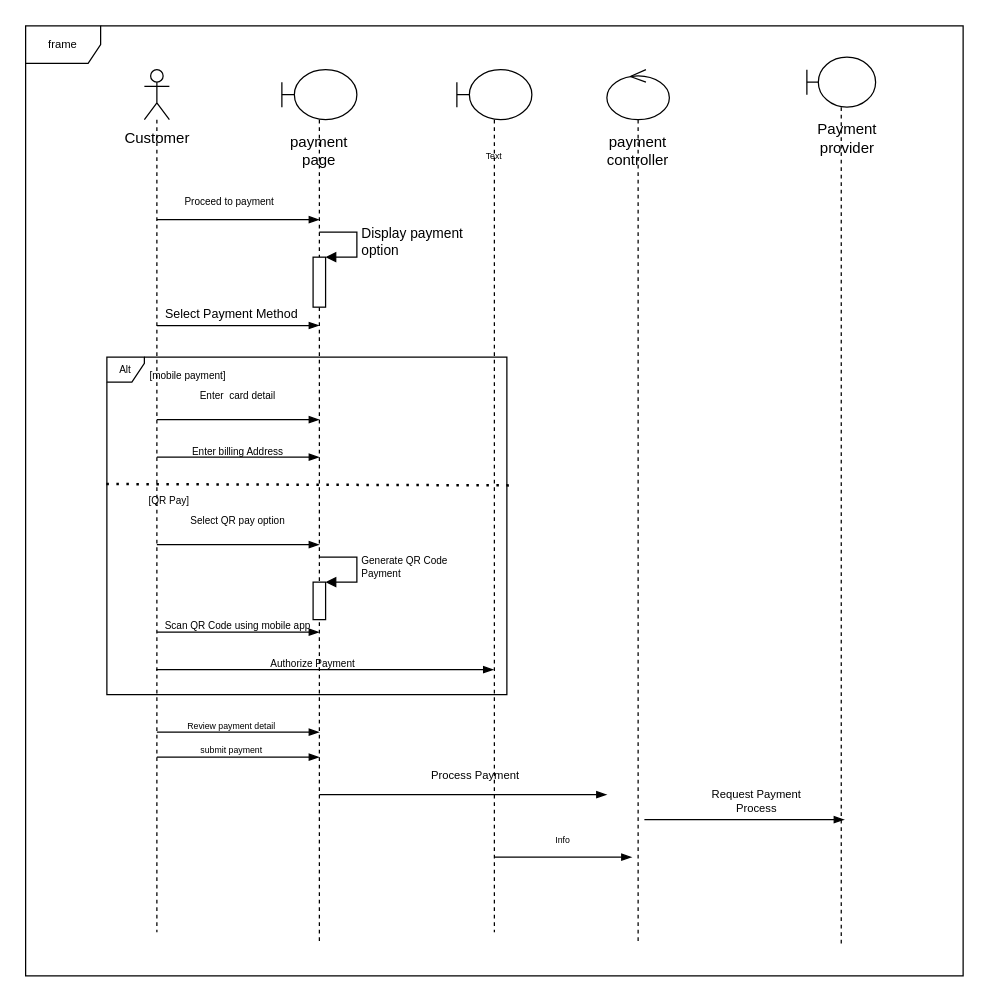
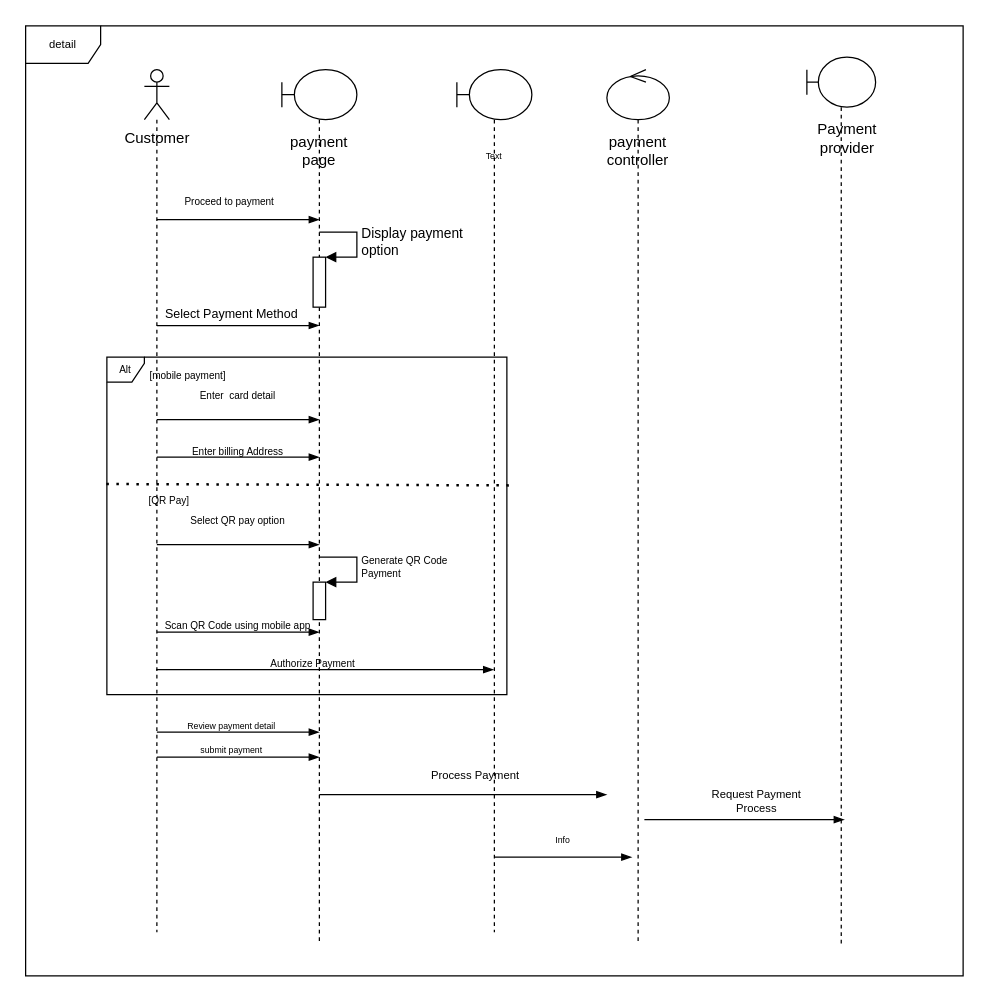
- <mxCell id="44" value="frame" style="shape=umlFrame;whiteSpace=wrap;html=1;fontSize=9;" vertex="1" parent="1"><mxGeometry x="20" y="20" width="750" height="760" as="geometry" /></mxCell>
+ <mxCell id="44" value="detail" style="shape=umlFrame;whiteSpace=wrap;html=1;fontSize=9;" vertex="1" parent="1"><mxGeometry x="20" y="20" width="750" height="760" as="geometry" /></mxCell>
